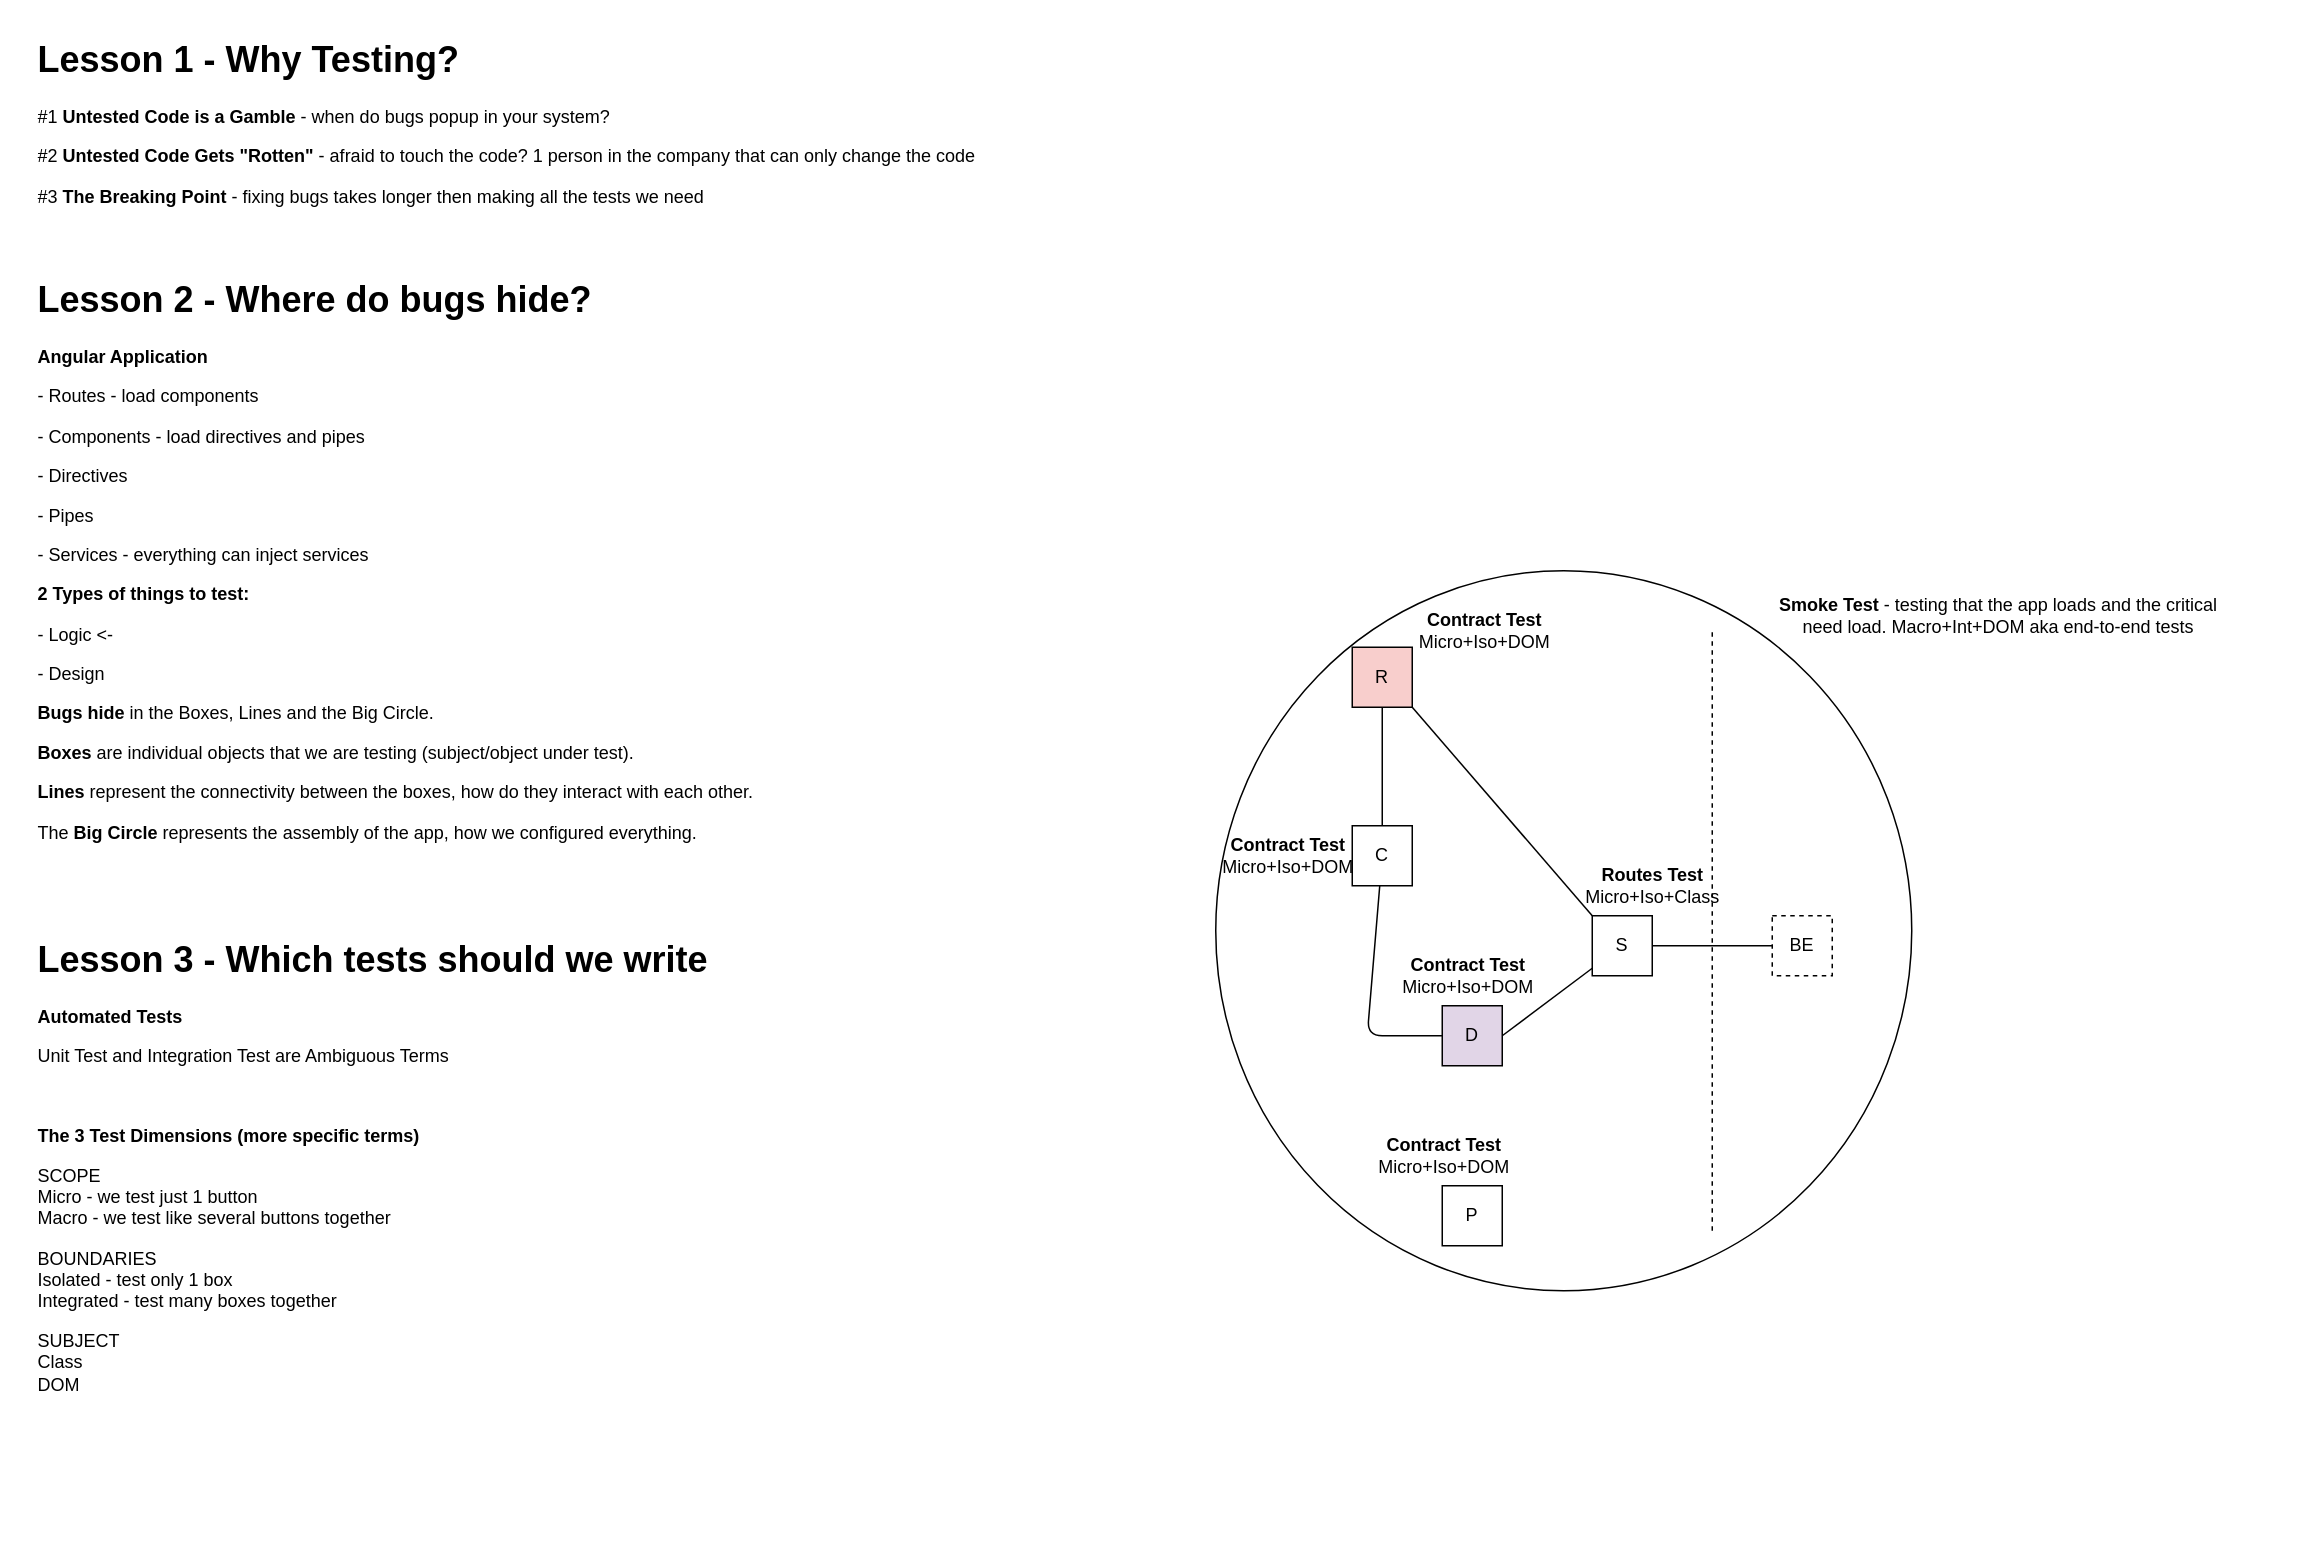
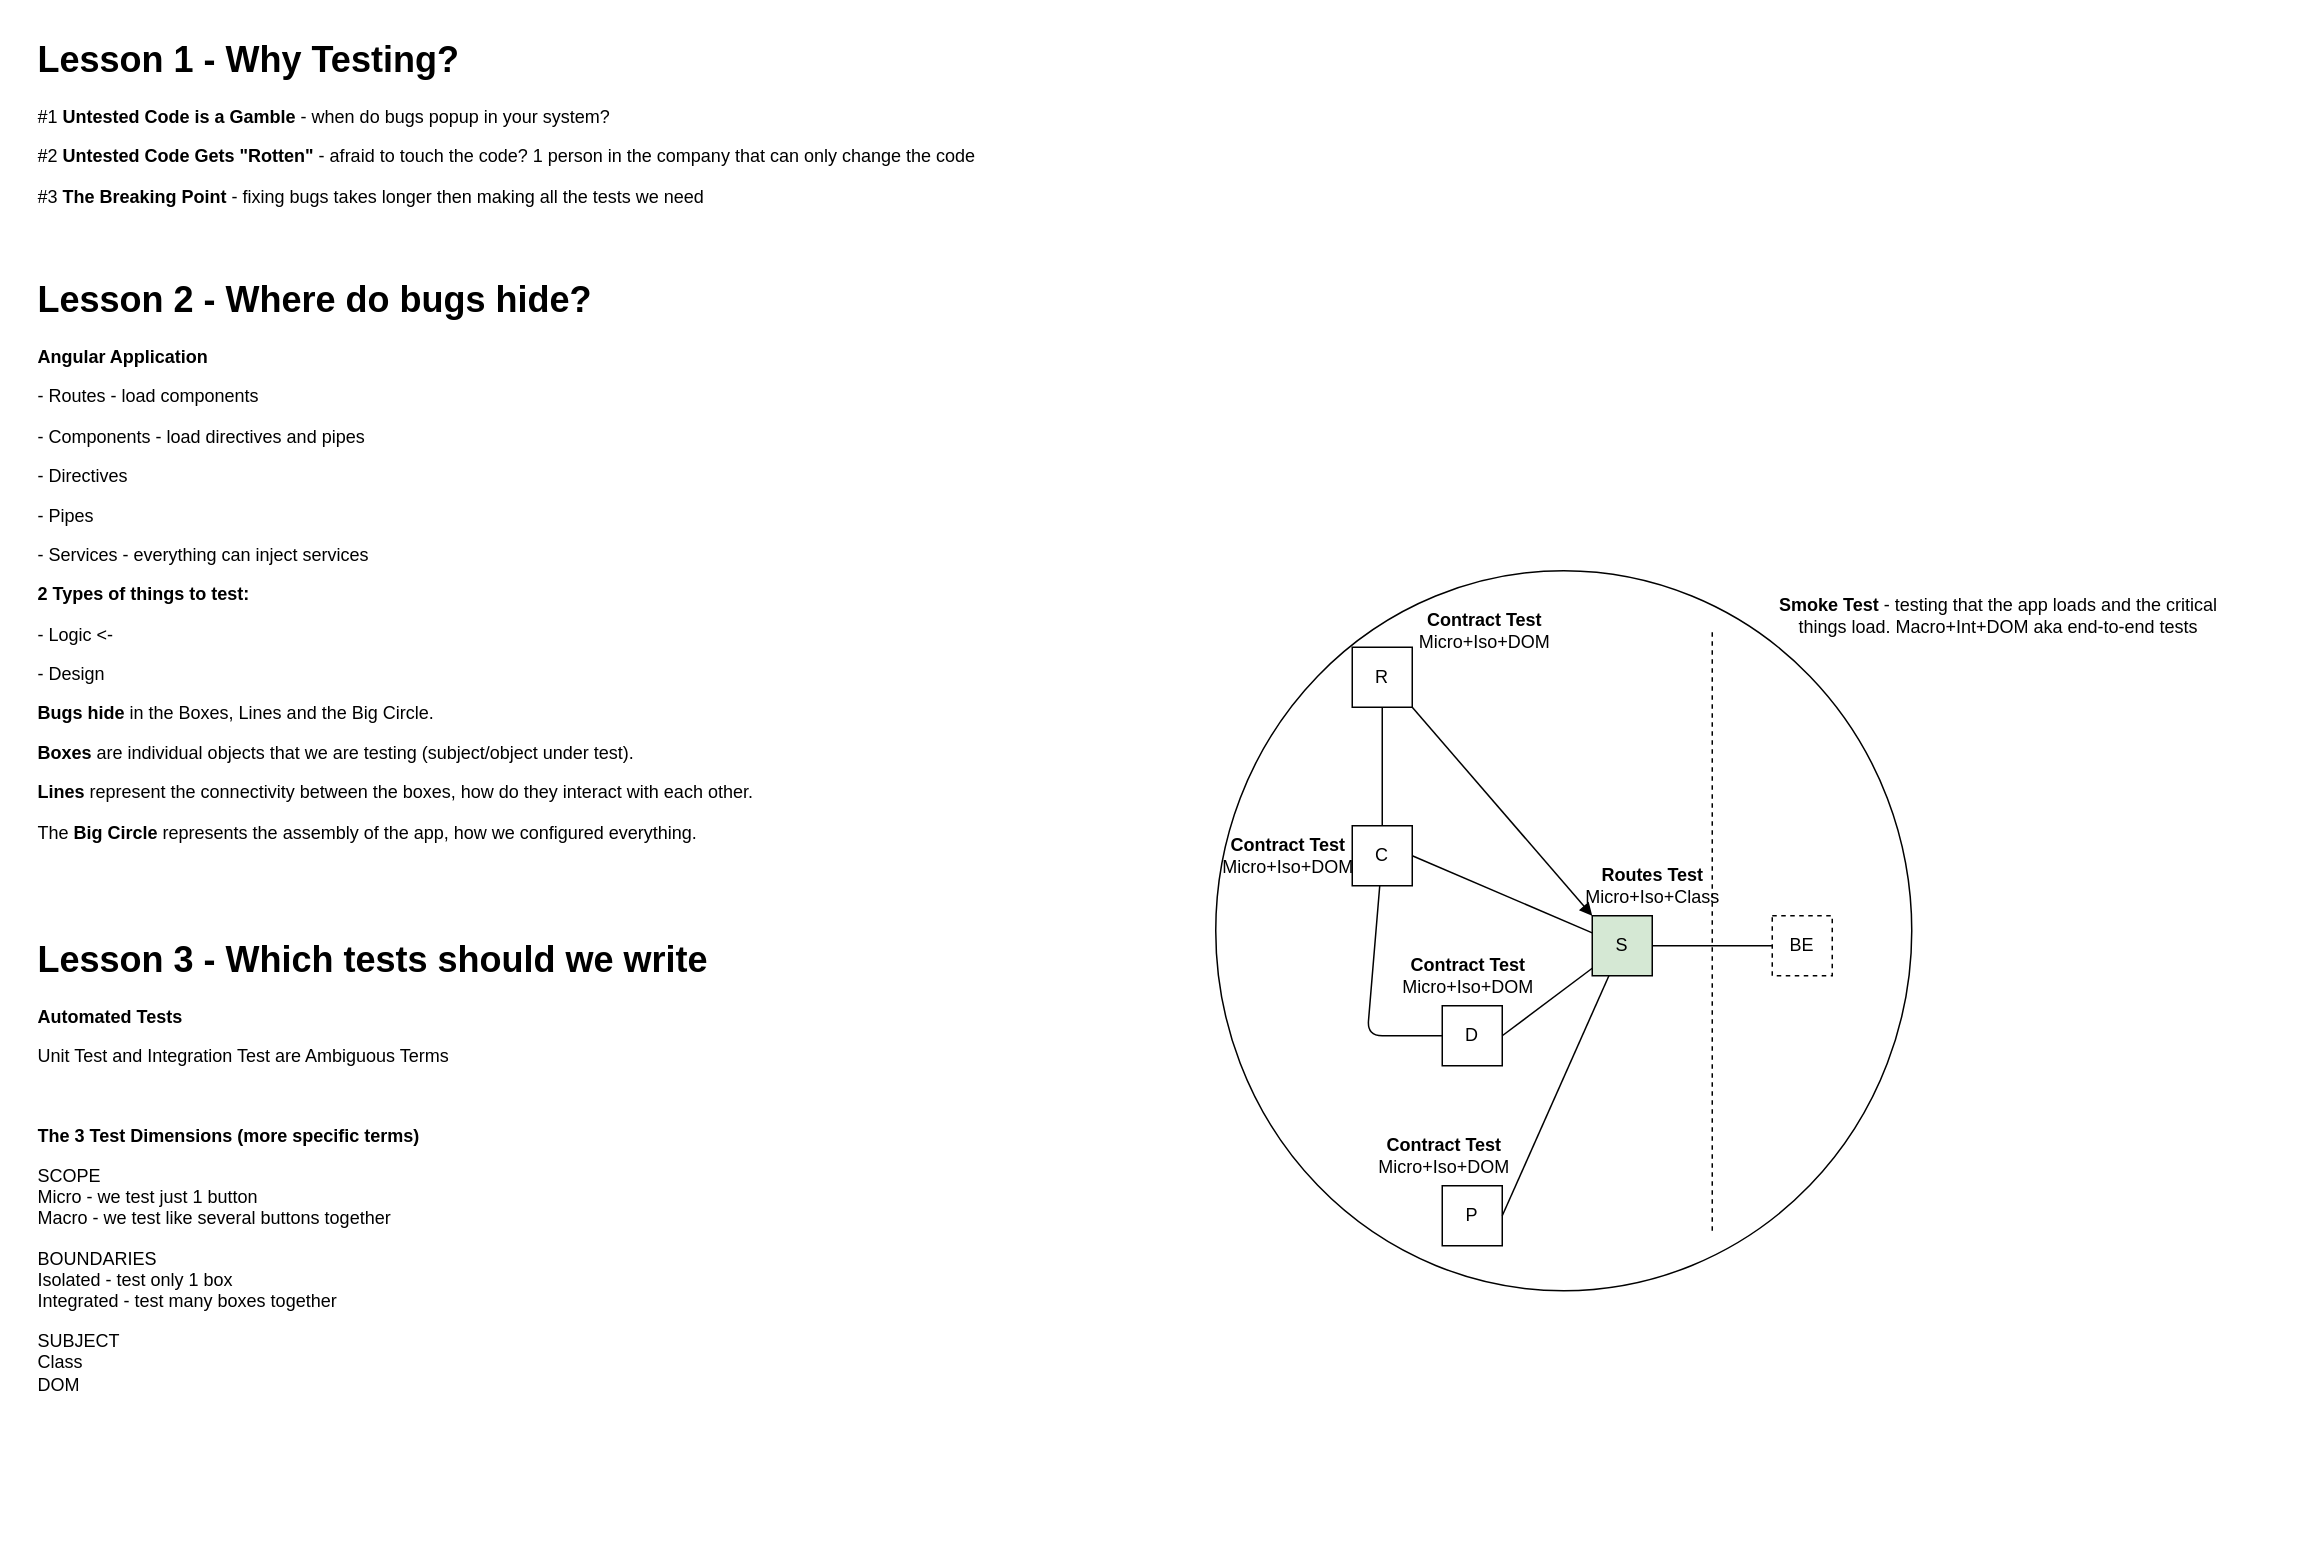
- <mxCell id="21" value="&lt;b&gt;Smoke Test&lt;/b&gt;&amp;nbsp;- testing that the app loads and the critical need load. Macro+Int+DOM aka end-to-end tests" style="text;html=1;strokeColor=none;fillColor=none;align=center;verticalAlign=middle;whiteSpace=wrap;rounded=0;" parent="2" vertex="1"><mxGeometry x="369" y="30" width="306" height="20" as="geometry" /></mxCell>
+ <mxCell id="21" value="&lt;b&gt;Smoke Test&lt;/b&gt;&amp;nbsp;- testing that the app loads and the critical things load. Macro+Int+DOM aka end-to-end tests" style="text;html=1;strokeColor=none;fillColor=none;align=center;verticalAlign=middle;whiteSpace=wrap;rounded=0;" parent="2" vertex="1"><mxGeometry x="369" y="30" width="306" height="20" as="geometry" /></mxCell>
- <mxCell id="4" value="R" style="rounded=0;whiteSpace=wrap;html=1;fillColor=#f8cecc;" parent="2" vertex="1"><mxGeometry x="91" y="61" width="40" height="40" as="geometry" /></mxCell>
+ <mxCell id="4" value="R" style="rounded=0;whiteSpace=wrap;html=1;" parent="2" vertex="1"><mxGeometry x="91" y="61" width="40" height="40" as="geometry" /></mxCell>
+ <mxCell id="10" style="edgeStyle=none;orthogonalLoop=1;jettySize=auto;html=1;entryX=1;entryY=0.5;entryDx=0;entryDy=0;endArrow=none;" parent="2" source="13" target="5" edge="1"><mxGeometry relative="1" as="geometry" /></mxCell>
- <mxCell id="14" value="" style="endArrow=none;html=1;exitX=1;exitY=1;exitDx=0;exitDy=0;entryX=0;entryY=0;entryDx=0;entryDy=0;" parent="2" source="4" target="13" edge="1"><mxGeometry width="50" height="50" relative="1" as="geometry"><mxPoint x="211" y="120" as="sourcePoint" /><mxPoint x="261" y="70" as="targetPoint" /></mxGeometry></mxCell>
+ <mxCell id="14" value="" style="endArrow=block;html=1;exitX=1;exitY=1;exitDx=0;exitDy=0;entryX=0;entryY=0;entryDx=0;entryDy=0;" parent="2" source="4" target="13" edge="1"><mxGeometry width="50" height="50" relative="1" as="geometry"><mxPoint x="211" y="120" as="sourcePoint" /><mxPoint x="261" y="70" as="targetPoint" /></mxGeometry></mxCell>
- <mxCell id="13" value="S" style="rounded=0;whiteSpace=wrap;html=1;" parent="2" vertex="1"><mxGeometry x="251" y="240" width="40" height="40" as="geometry" /></mxCell>
+ <mxCell id="13" value="S" style="rounded=0;whiteSpace=wrap;html=1;fillColor=#d5e8d4;" parent="2" vertex="1"><mxGeometry x="251" y="240" width="40" height="40" as="geometry" /></mxCell>
- <mxCell id="7" value="D" style="rounded=0;whiteSpace=wrap;html=1;fillColor=#e1d5e7;" parent="2" vertex="1"><mxGeometry x="151" y="300" width="40" height="40" as="geometry" /></mxCell>
+ <mxCell id="7" value="D" style="rounded=0;whiteSpace=wrap;html=1;" parent="2" vertex="1"><mxGeometry x="151" y="300" width="40" height="40" as="geometry" /></mxCell>
+ <mxCell id="12" style="edgeStyle=none;orthogonalLoop=1;jettySize=auto;html=1;entryX=1;entryY=0.5;entryDx=0;entryDy=0;endArrow=none;" parent="2" source="13" target="9" edge="1"><mxGeometry relative="1" as="geometry" /></mxCell>
